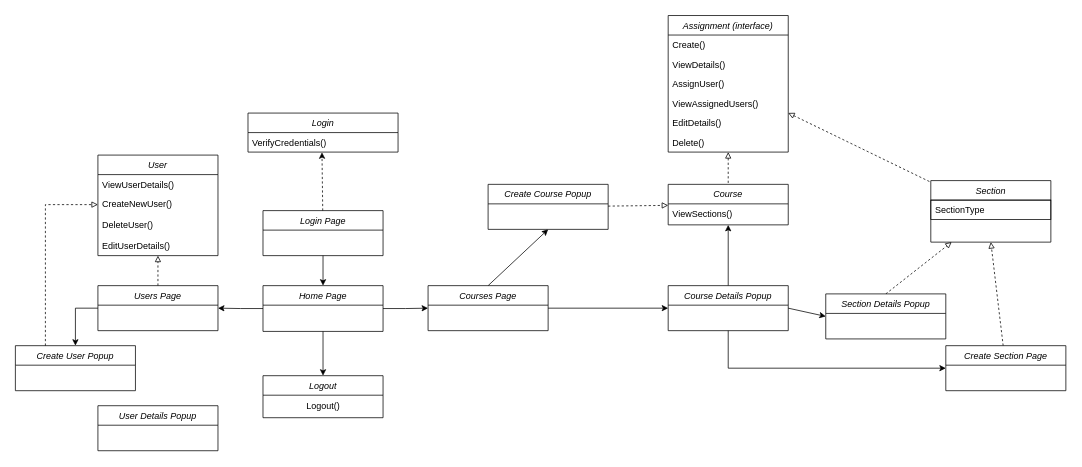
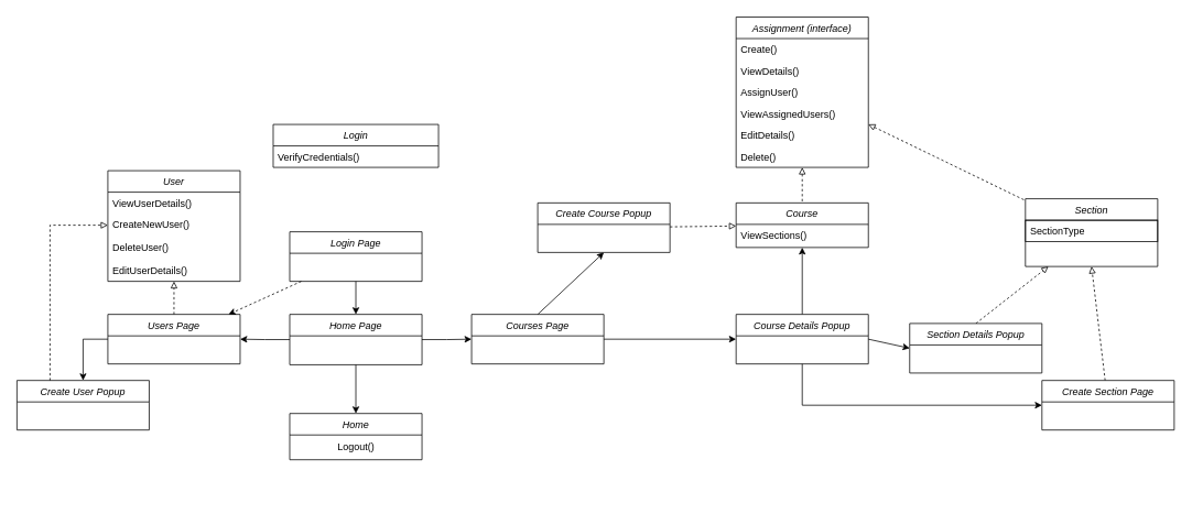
- <mxCell id="42" style="rounded=0;orthogonalLoop=1;jettySize=auto;html=1;entryX=0.493;entryY=1.013;entryDx=0;entryDy=0;entryPerimeter=0;dashed=1;" edge="1" parent="1" source="41" target="3"><mxGeometry relative="1" as="geometry" /></mxCell>
+ <mxCell id="42" style="rounded=0;orthogonalLoop=1;jettySize=auto;html=1;dashed=1;" edge="1" parent="1" source="41" target="39"><mxGeometry relative="1" as="geometry" /></mxCell>
- <mxCell id="17" value="Logout" style="swimlane;fontStyle=2;align=center;verticalAlign=top;childLayout=stackLayout;horizontal=1;startSize=26;horizontalStack=0;resizeParent=1;resizeLast=0;collapsible=1;marginBottom=0;rounded=0;shadow=0;strokeWidth=1;" vertex="1" parent="1"><mxGeometry x="350" y="500" width="160" height="56" as="geometry"><mxRectangle x="230" y="140" width="160" height="26" as="alternateBounds" /></mxGeometry></mxCell>
+ <mxCell id="17" value="Home" style="swimlane;fontStyle=2;align=center;verticalAlign=top;childLayout=stackLayout;horizontal=1;startSize=26;horizontalStack=0;resizeParent=1;resizeLast=0;collapsible=1;marginBottom=0;rounded=0;shadow=0;strokeWidth=1;" vertex="1" parent="1"><mxGeometry x="350" y="500" width="160" height="56" as="geometry"><mxRectangle x="230" y="140" width="160" height="26" as="alternateBounds" /></mxGeometry></mxCell>
- <mxCell id="43" value="User Details Popup" style="swimlane;fontStyle=2;align=center;verticalAlign=top;childLayout=stackLayout;horizontal=1;startSize=26;horizontalStack=0;resizeParent=1;resizeLast=0;collapsible=1;marginBottom=0;rounded=0;shadow=0;strokeWidth=1;" vertex="1" parent="1"><mxGeometry x="130" y="540" width="160" height="60" as="geometry"><mxRectangle x="230" y="140" width="160" height="26" as="alternateBounds" /></mxGeometry></mxCell>
